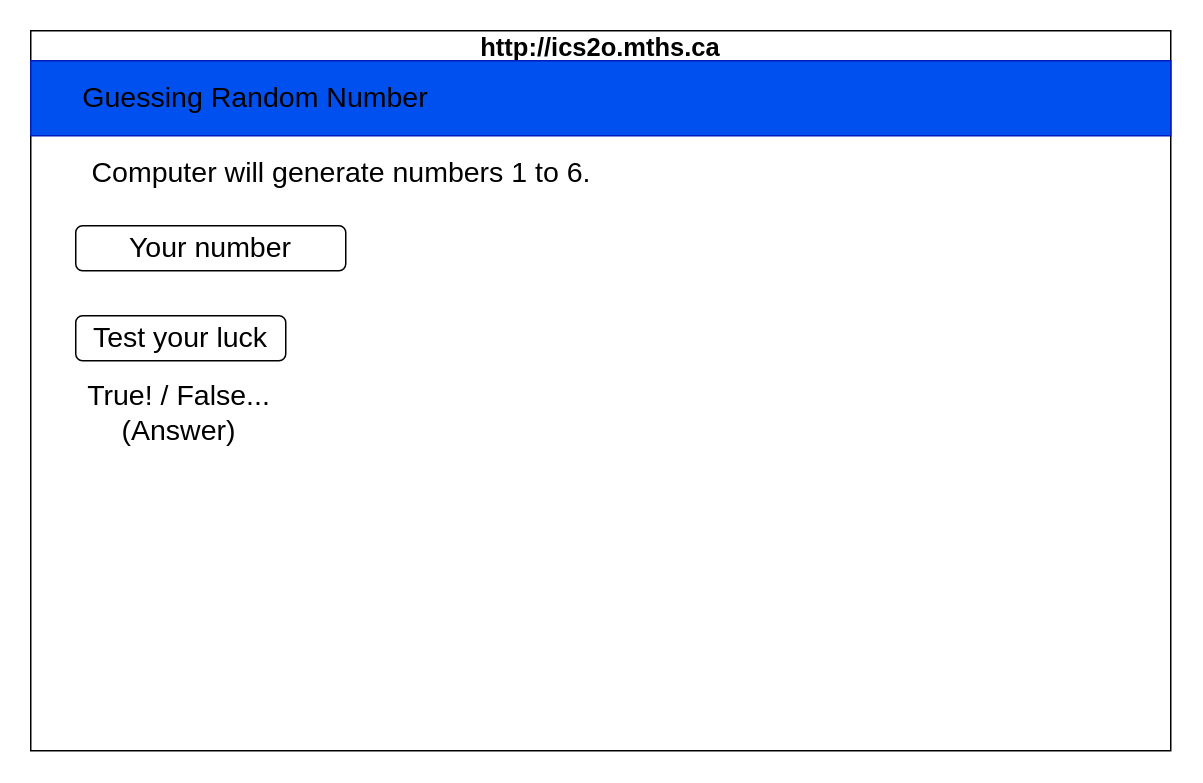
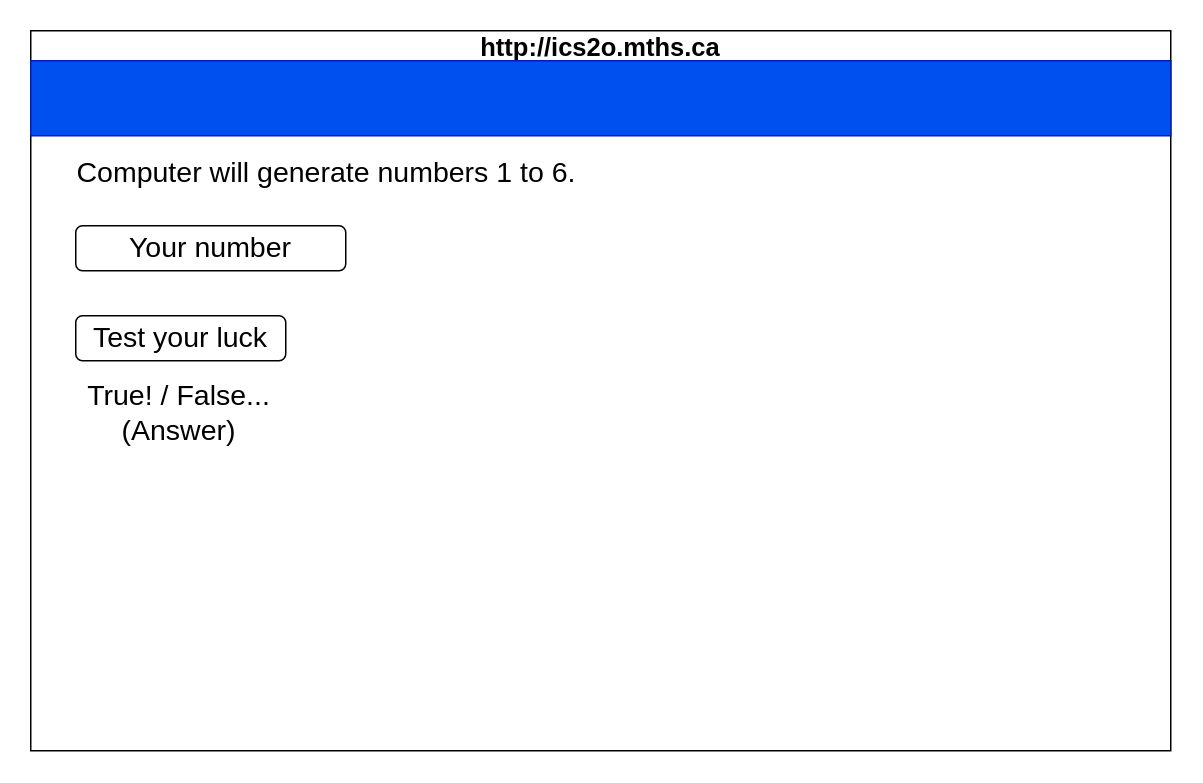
- <mxCell id="4" value="Guessing Random Number" style="text;html=1;strokeColor=none;fillColor=none;align=center;verticalAlign=middle;whiteSpace=wrap;rounded=0;fontSize=19;" vertex="1" parent="2"><mxGeometry x="30" y="30" width="240" height="30" as="geometry" /></mxCell>
- <mxCell id="5" value="Computer will generate numbers 1 to 6." style="text;html=1;strokeColor=none;fillColor=none;align=left;verticalAlign=middle;whiteSpace=wrap;rounded=0;fontSize=19;" vertex="1" parent="2"><mxGeometry x="39" y="80" width="371" height="30" as="geometry" /></mxCell>
+ <mxCell id="5" value="Computer will generate numbers 1 to 6." style="text;html=1;strokeColor=none;fillColor=none;align=left;verticalAlign=middle;whiteSpace=wrap;rounded=0;fontSize=19;" vertex="1" parent="2"><mxGeometry x="29" y="80" width="371" height="30" as="geometry" /></mxCell>
